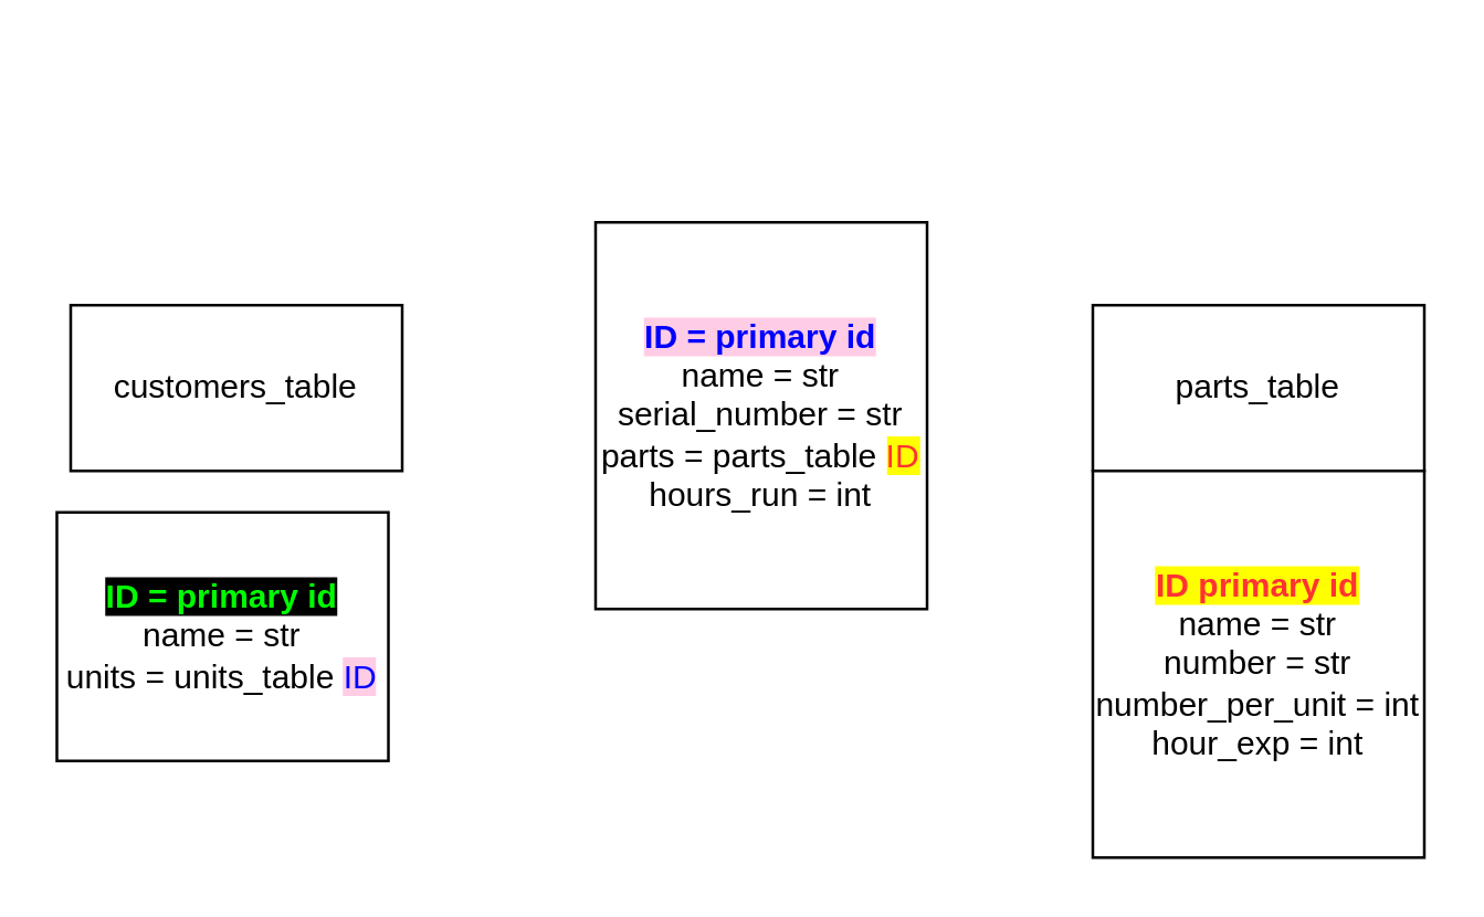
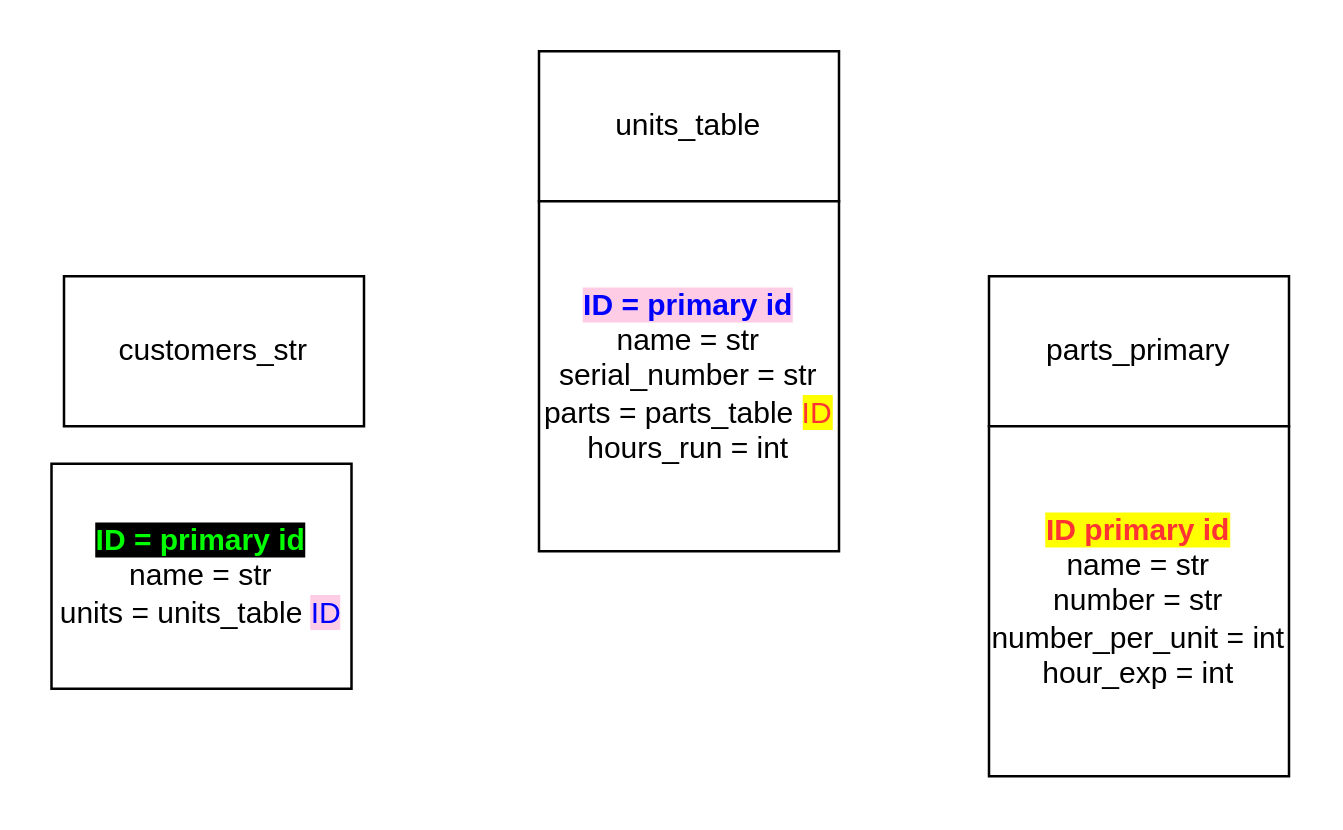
+ <mxCell id="4" value="units_table" style="rounded=0;whiteSpace=wrap;html=1;" parent="1" vertex="1"><mxGeometry x="215" y="20" width="120" height="60" as="geometry" /></mxCell>
- <mxCell id="2" value="customers_table" style="rounded=0;whiteSpace=wrap;html=1;" parent="1" vertex="1"><mxGeometry x="25" y="110" width="120" height="60" as="geometry" /></mxCell>
+ <mxCell id="2" value="customers_str" style="rounded=0;whiteSpace=wrap;html=1;" parent="1" vertex="1"><mxGeometry x="25" y="110" width="120" height="60" as="geometry" /></mxCell>
- <mxCell id="5" value="parts_table" style="rounded=0;whiteSpace=wrap;html=1;" parent="1" vertex="1"><mxGeometry x="395" y="110" width="120" height="60" as="geometry" /></mxCell>
+ <mxCell id="5" value="parts_primary" style="rounded=0;whiteSpace=wrap;html=1;" parent="1" vertex="1"><mxGeometry x="395" y="110" width="120" height="60" as="geometry" /></mxCell>
